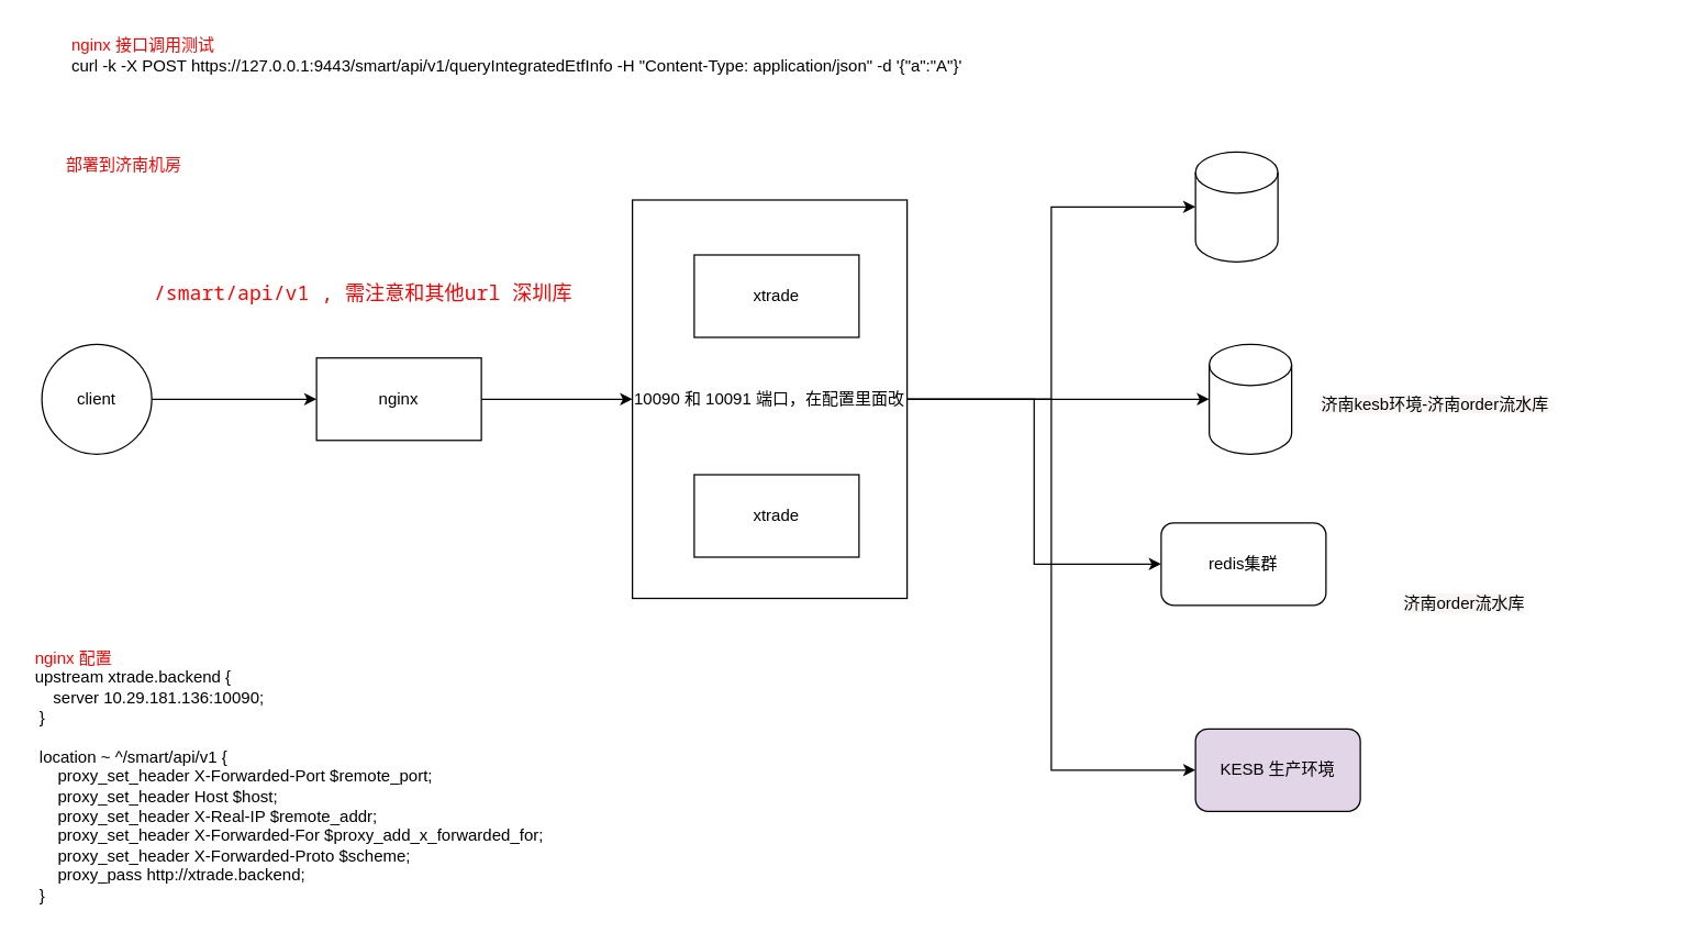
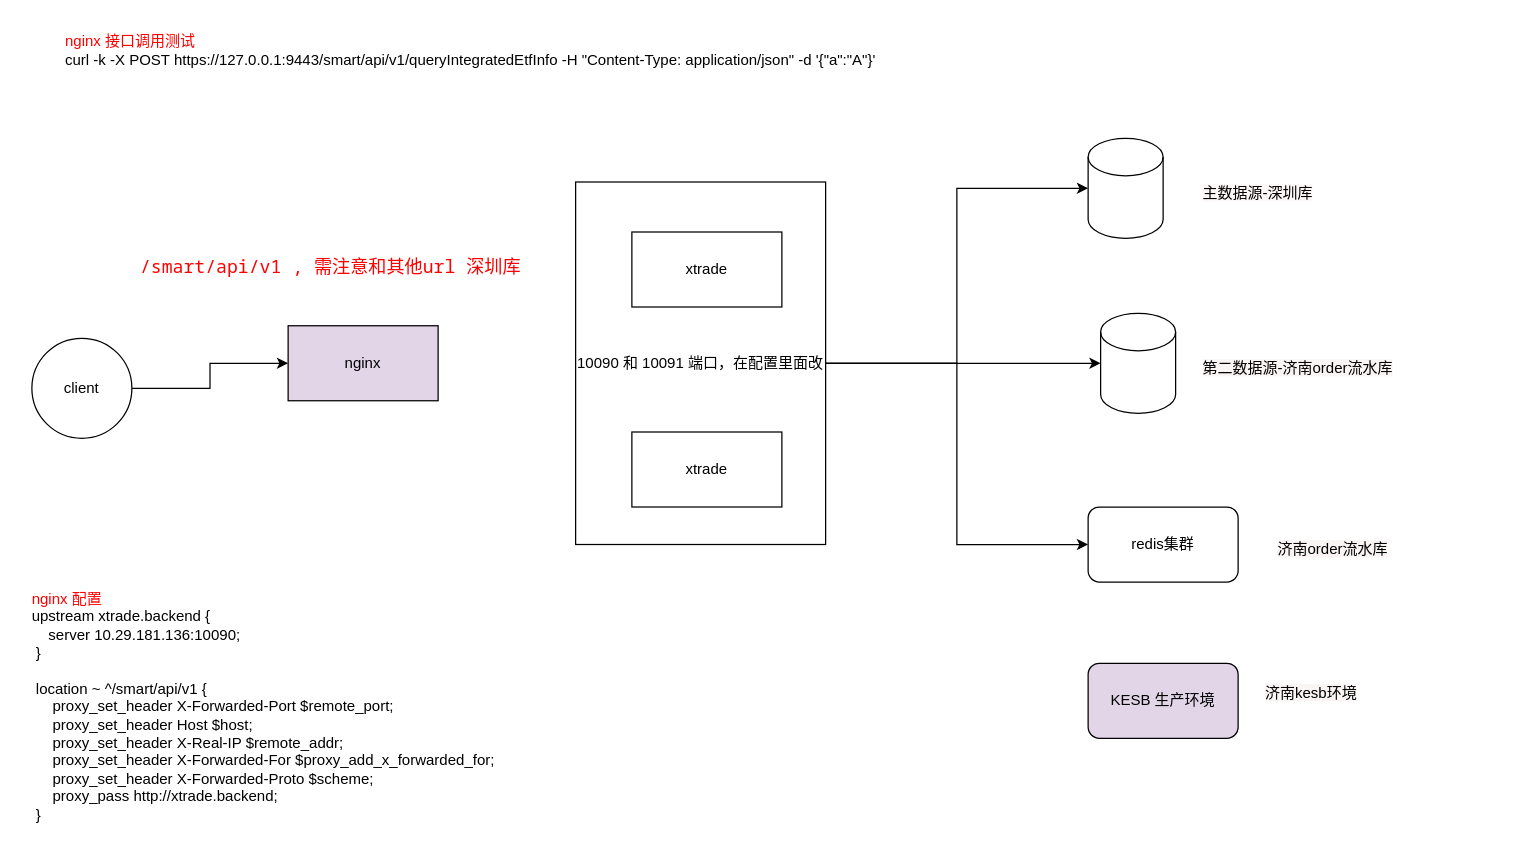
- <mxCell id="23" value="&lt;font style=&quot;color: rgb(255, 0, 0);&quot;&gt;部署到济南机房&lt;/font&gt;" style="text;html=1;align=center;verticalAlign=middle;whiteSpace=wrap;rounded=0;" vertex="1" parent="1"><mxGeometry x="20" y="110" width="140" height="20" as="geometry" /></mxCell>
+ <mxCell id="17" value="&lt;span style=&quot;color: rgb(0, 0, 0); font-family: Helvetica; font-size: 12px; font-style: normal; font-variant-ligatures: normal; font-variant-caps: normal; font-weight: 400; letter-spacing: normal; orphans: 2; text-align: center; text-indent: 0px; text-transform: none; widows: 2; word-spacing: 0px; -webkit-text-stroke-width: 0px; white-space: normal; text-decoration-thickness: initial; text-decoration-style: initial; text-decoration-color: initial; float: none; background-color: light-dark(rgb(252, 248, 248), rgb(34, 34, 34)); display: inline !important;&quot;&gt;主数据源-深圳库&lt;/span&gt;" style="text;whiteSpace=wrap;html=1;" vertex="1" parent="1"><mxGeometry x="960" y="140" width="120" height="40" as="geometry" /></mxCell>
- <mxCell id="5" value="client" style="ellipse;whiteSpace=wrap;html=1;aspect=fixed;" vertex="1" parent="1"><mxGeometry x="30" y="250" width="80" height="80" as="geometry" /></mxCell>
+ <mxCell id="5" value="client" style="ellipse;whiteSpace=wrap;html=1;aspect=fixed;" vertex="1" parent="1"><mxGeometry x="25" y="270" width="80" height="80" as="geometry" /></mxCell>
- <mxCell id="3" value="nginx" style="rounded=0;whiteSpace=wrap;html=1;" vertex="1" parent="1"><mxGeometry x="230" y="260" width="120" height="60" as="geometry" /></mxCell>
+ <mxCell id="3" value="nginx" style="rounded=0;whiteSpace=wrap;html=1;fillColor=#e1d5e7;" vertex="1" parent="1"><mxGeometry x="230" y="260" width="120" height="60" as="geometry" /></mxCell>
- <mxCell id="2" style="edgeStyle=orthogonalEdgeStyle;rounded=0;orthogonalLoop=1;jettySize=auto;html=1;entryX=0;entryY=0.5;entryDx=0;entryDy=0;" edge="1" parent="1" source="3" target="10"><mxGeometry relative="1" as="geometry" /></mxCell>
- <mxCell id="16" value="&lt;span style=&quot;color: rgb(0, 0, 0); font-family: Helvetica; font-size: 12px; font-style: normal; font-variant-ligatures: normal; font-variant-caps: normal; font-weight: 400; letter-spacing: normal; orphans: 2; text-align: center; text-indent: 0px; text-transform: none; widows: 2; word-spacing: 0px; -webkit-text-stroke-width: 0px; white-space: normal; text-decoration-thickness: initial; text-decoration-style: initial; text-decoration-color: initial; float: none; background-color: light-dark(rgb(249, 245, 245), rgb(34, 34, 34)); display: inline !important;&quot;&gt;济南kesb环境-济南order流水库&lt;/span&gt;" style="text;whiteSpace=wrap;html=1;" vertex="1" parent="1"><mxGeometry x="960" y="280" width="190" height="40" as="geometry" /></mxCell>
+ <mxCell id="16" value="&lt;span style=&quot;color: rgb(0, 0, 0); font-family: Helvetica; font-size: 12px; font-style: normal; font-variant-ligatures: normal; font-variant-caps: normal; font-weight: 400; letter-spacing: normal; orphans: 2; text-align: center; text-indent: 0px; text-transform: none; widows: 2; word-spacing: 0px; -webkit-text-stroke-width: 0px; white-space: normal; text-decoration-thickness: initial; text-decoration-style: initial; text-decoration-color: initial; float: none; background-color: light-dark(rgb(249, 245, 245), rgb(34, 34, 34)); display: inline !important;&quot;&gt;第二数据源-济南order流水库&lt;/span&gt;" style="text;whiteSpace=wrap;html=1;" vertex="1" parent="1"><mxGeometry x="960" y="280" width="190" height="40" as="geometry" /></mxCell>
- <mxCell id="18" value="redis集群" style="rounded=1;whiteSpace=wrap;html=1;" vertex="1" parent="1"><mxGeometry x="845" y="380" width="120" height="60" as="geometry" /></mxCell>
+ <mxCell id="18" value="redis集群" style="rounded=1;whiteSpace=wrap;html=1;" vertex="1" parent="1"><mxGeometry x="870" y="405" width="120" height="60" as="geometry" /></mxCell>
- <mxCell id="9" style="edgeStyle=orthogonalEdgeStyle;rounded=0;orthogonalLoop=1;jettySize=auto;html=1;entryX=0;entryY=0.5;entryDx=0;entryDy=0;" edge="1" parent="1" source="10" target="20"><mxGeometry relative="1" as="geometry" /></mxCell>
+ <mxCell id="24" value="&lt;span style=&quot;color: rgb(0, 0, 0); font-family: Helvetica; font-size: 12px; font-style: normal; font-variant-ligatures: normal; font-variant-caps: normal; font-weight: 400; letter-spacing: normal; orphans: 2; text-align: center; text-indent: 0px; text-transform: none; widows: 2; word-spacing: 0px; -webkit-text-stroke-width: 0px; white-space: normal; text-decoration-thickness: initial; text-decoration-style: initial; text-decoration-color: initial; float: none; background-color: light-dark(rgb(249, 245, 245), rgb(34, 34, 34)); display: inline !important;&quot;&gt;济南kesb环境&lt;/span&gt;" style="text;whiteSpace=wrap;html=1;" vertex="1" parent="1"><mxGeometry x="1010" y="540" width="190" height="40" as="geometry" /></mxCell>
